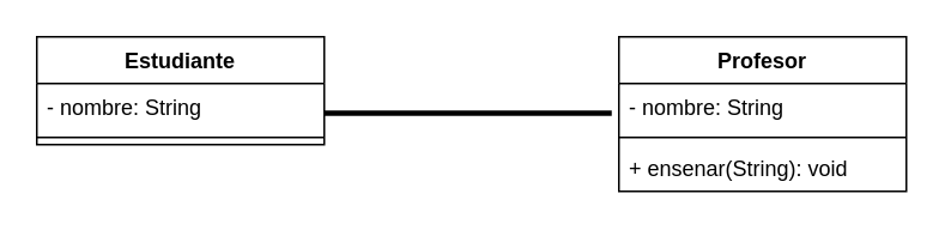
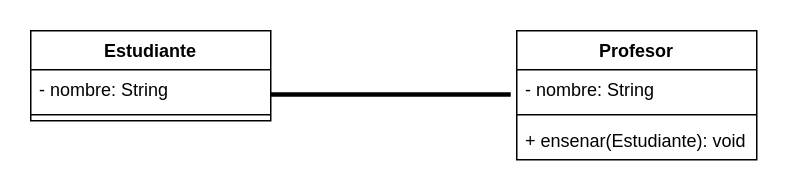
- <mxCell id="8" value="+ ensenar(String): void" style="text;strokeColor=none;fillColor=none;align=left;verticalAlign=top;spacingLeft=4;spacingRight=4;overflow=hidden;rotatable=0;points=[[0,0.5],[1,0.5]];portConstraint=eastwest;whiteSpace=wrap;html=1;" vertex="1" parent="5"><mxGeometry y="60" width="160" height="26" as="geometry" /></mxCell>
+ <mxCell id="8" value="+ ensenar(Estudiante): void" style="text;strokeColor=none;fillColor=none;align=left;verticalAlign=top;spacingLeft=4;spacingRight=4;overflow=hidden;rotatable=0;points=[[0,0.5],[1,0.5]];portConstraint=eastwest;whiteSpace=wrap;html=1;" vertex="1" parent="5"><mxGeometry y="60" width="160" height="26" as="geometry" /></mxCell>
